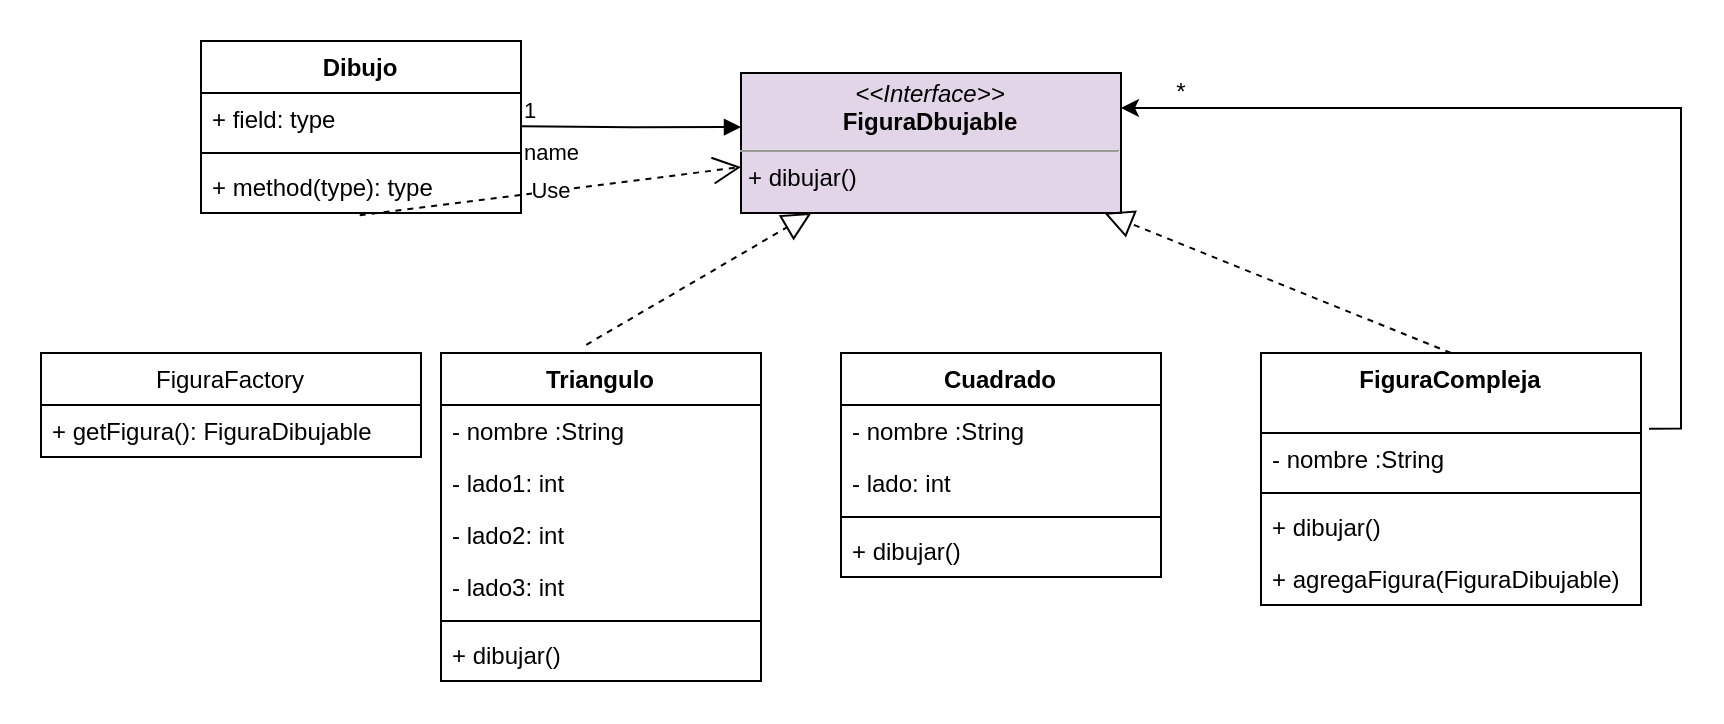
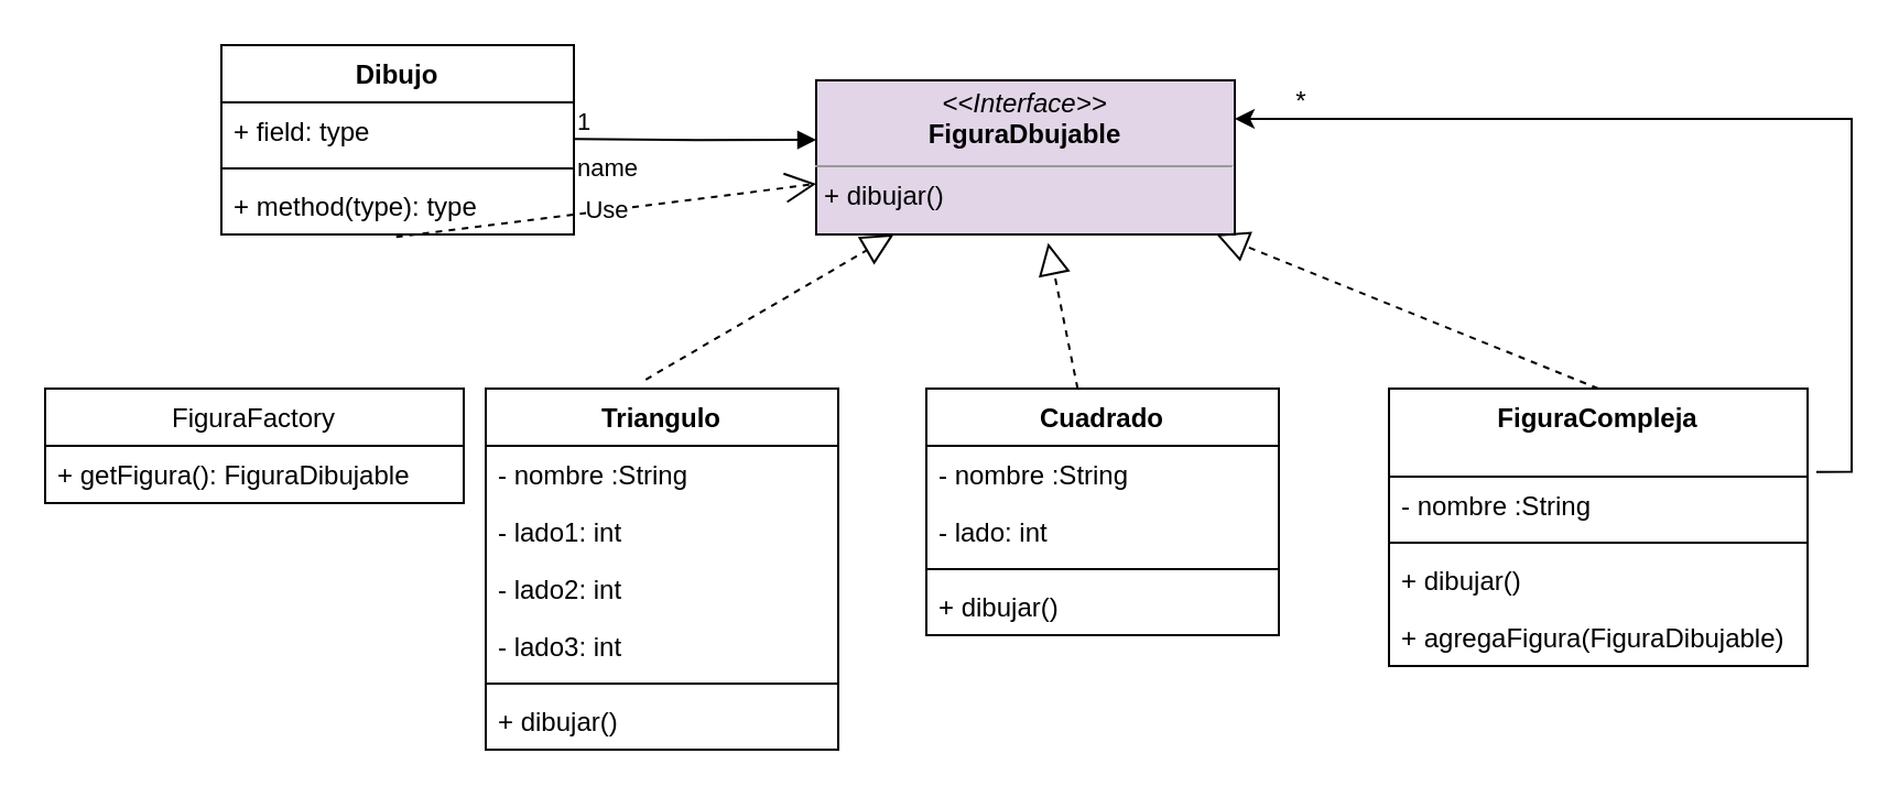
+ <mxCell id="16" value="" style="endArrow=block;dashed=1;endFill=0;endSize=12;html=1;rounded=0;entryX=0.554;entryY=1.055;entryDx=0;entryDy=0;entryPerimeter=0;" edge="1" parent="1" source="9" target="14"><mxGeometry width="160" relative="1" as="geometry"><mxPoint x="460" y="196" as="sourcePoint" /><mxPoint x="620" y="196" as="targetPoint" /></mxGeometry></mxCell>
